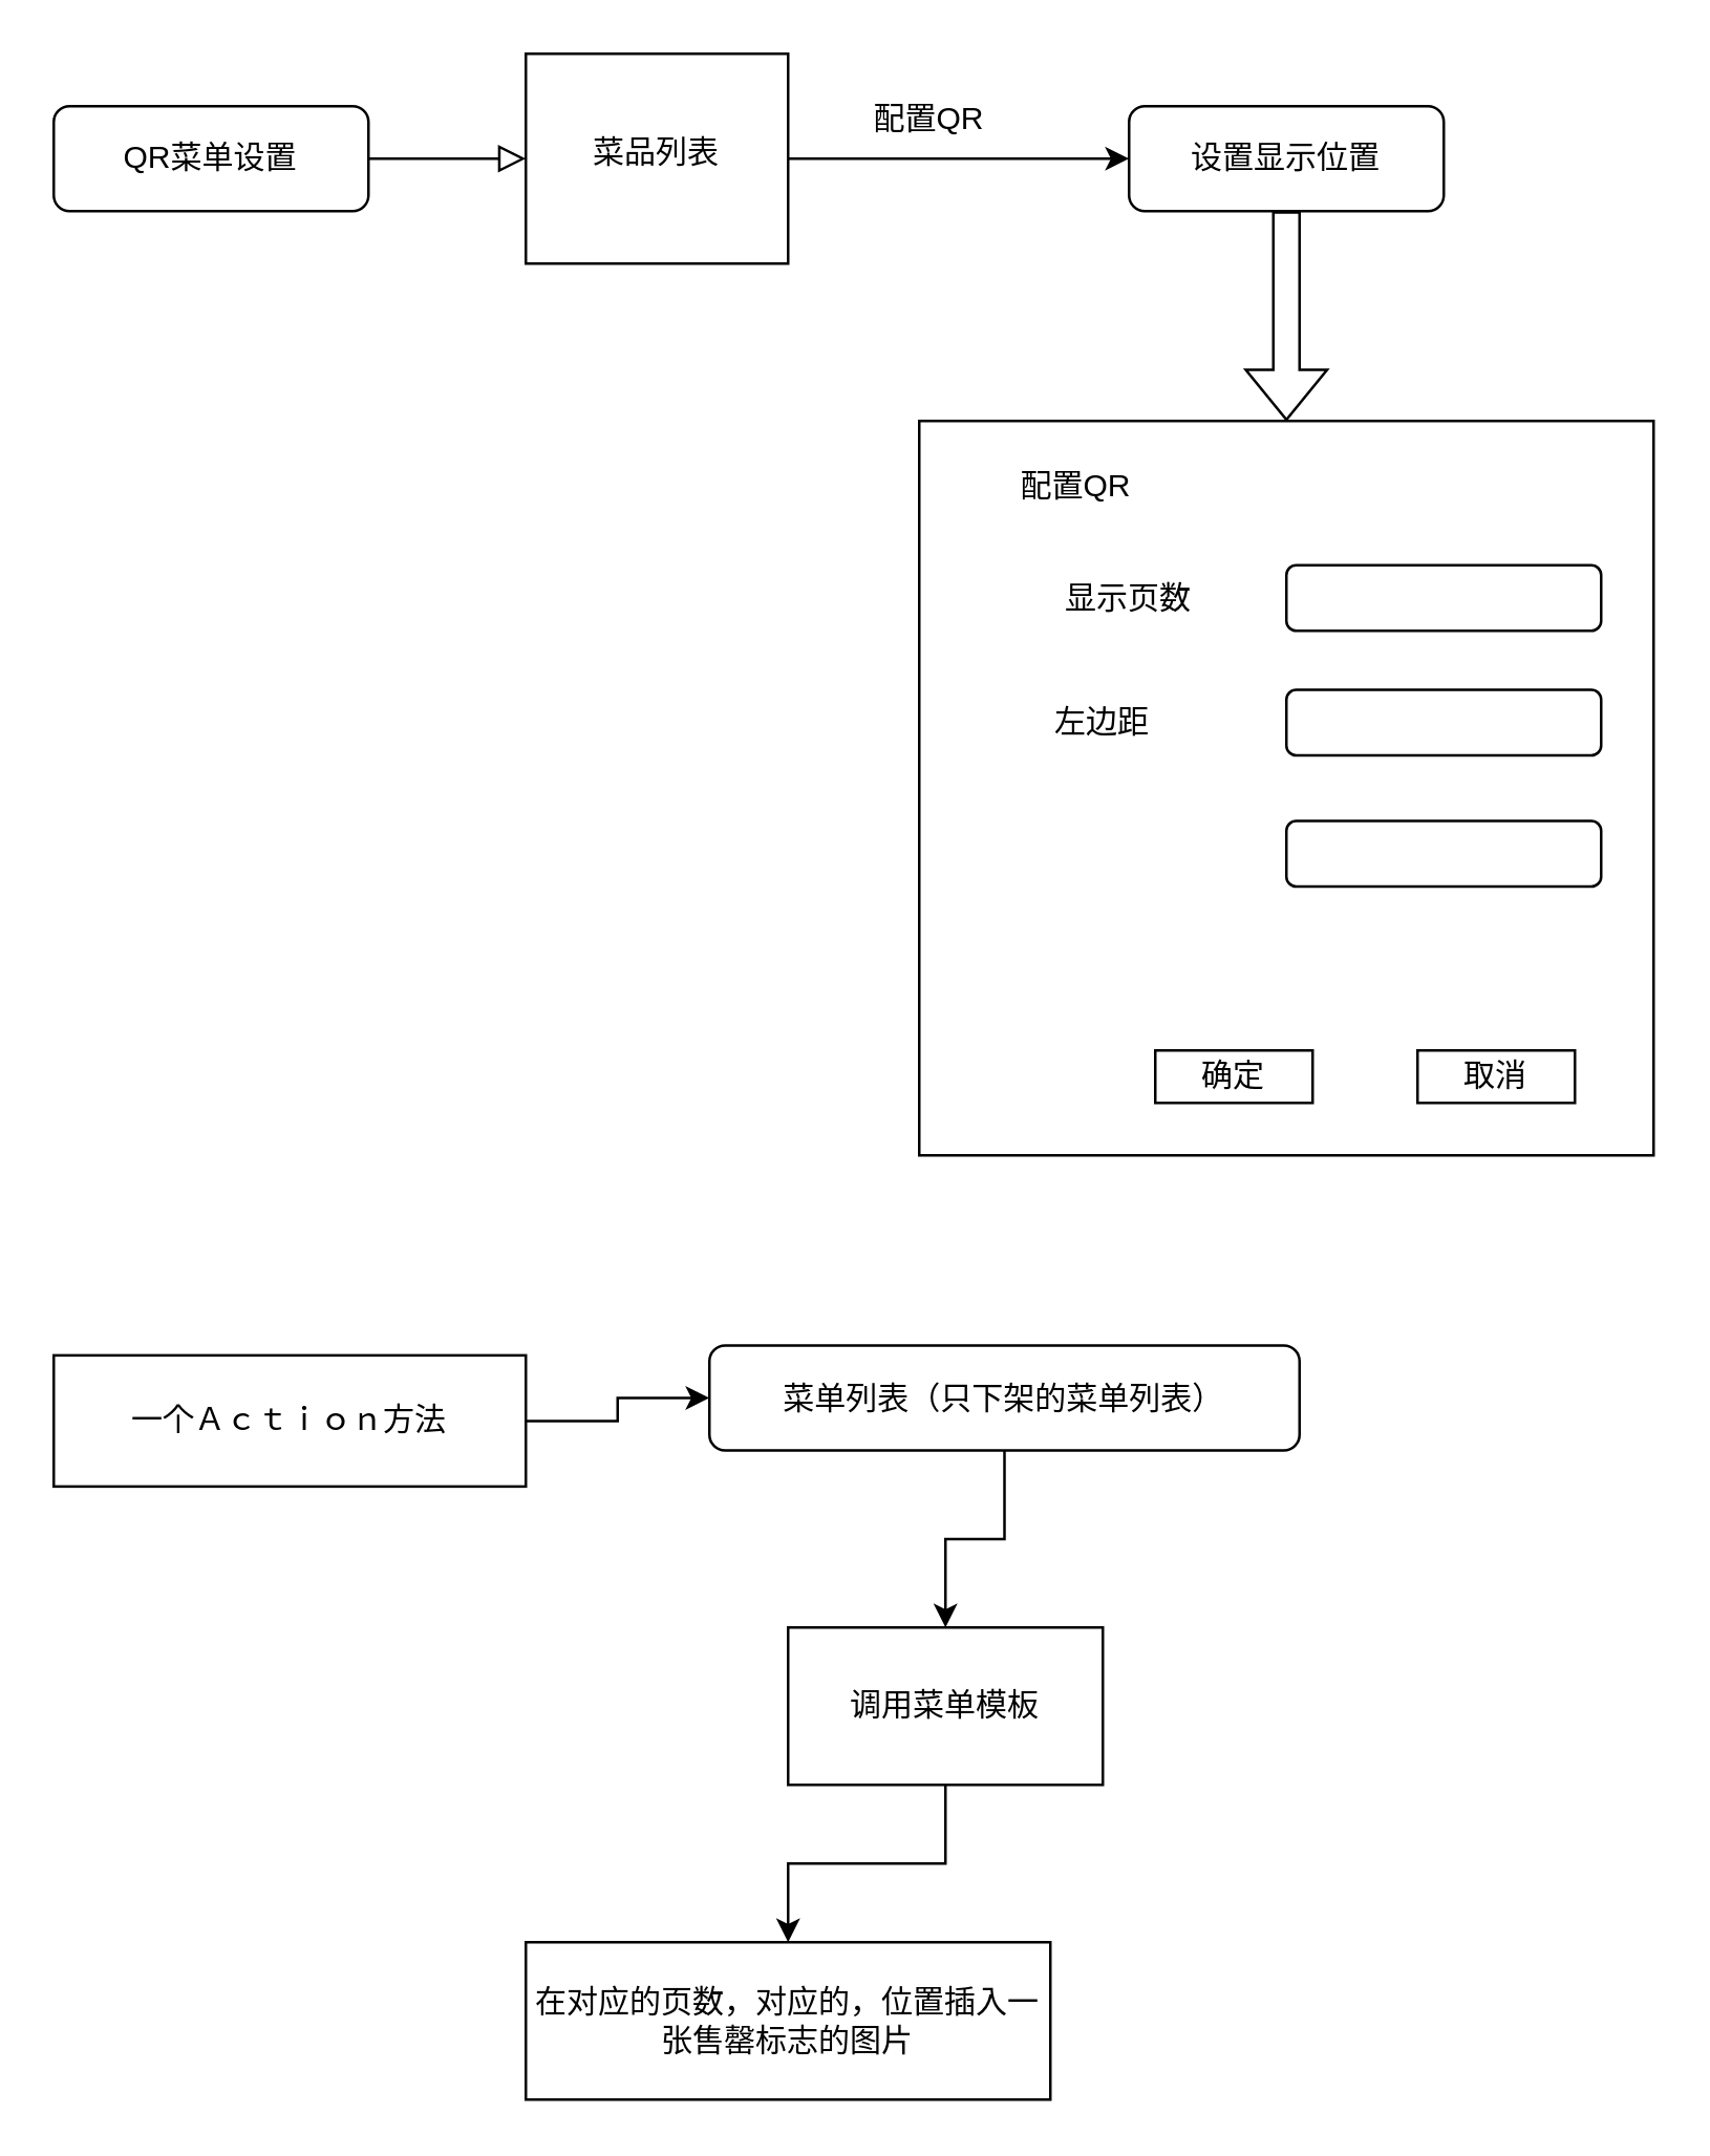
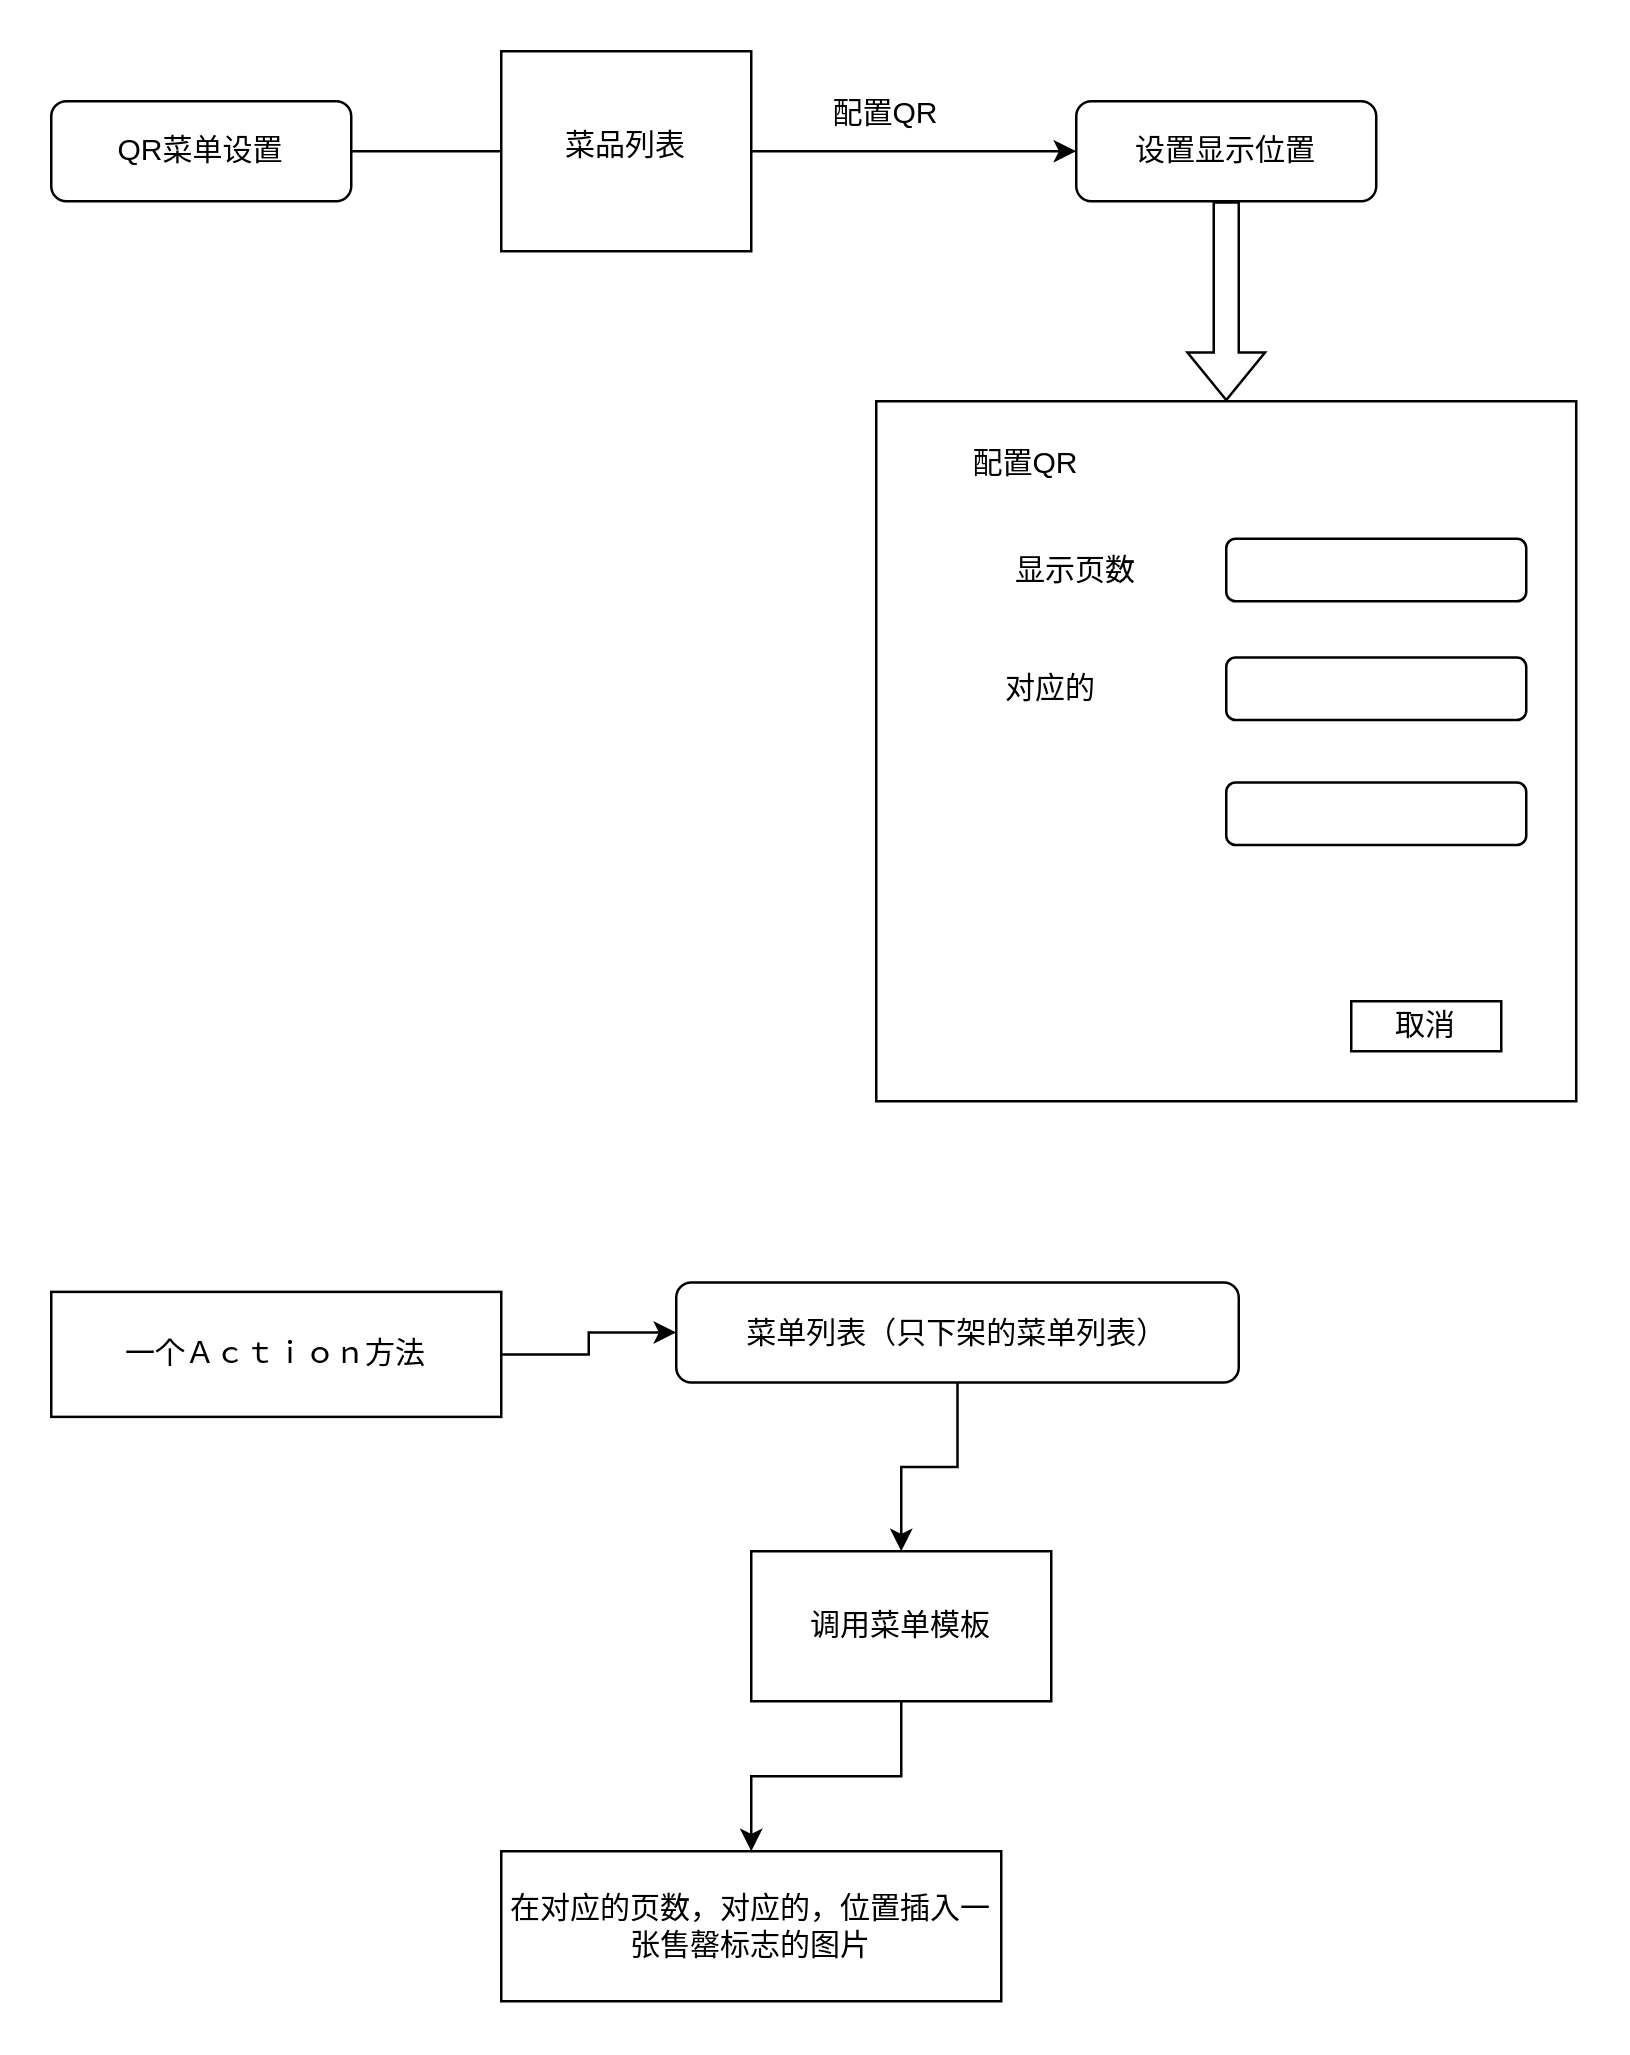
- <mxCell id="2" value="" style="rounded=0;html=1;jettySize=auto;orthogonalLoop=1;fontSize=11;endArrow=block;endFill=0;endSize=8;strokeWidth=1;shadow=0;labelBackgroundColor=none;edgeStyle=orthogonalEdgeStyle;" parent="1" source="3" target="4" edge="1"><mxGeometry relative="1" as="geometry" /></mxCell>
+ <mxCell id="2" value="" style="rounded=0;html=1;jettySize=auto;orthogonalLoop=1;fontSize=11;endArrow=none;endFill=0;endSize=8;strokeWidth=1;shadow=0;labelBackgroundColor=none;edgeStyle=orthogonalEdgeStyle;" parent="1" source="3" target="4" edge="1"><mxGeometry relative="1" as="geometry" /></mxCell>
- <mxCell id="12" value="左边距" style="text;html=1;strokeColor=none;fillColor=none;align=center;verticalAlign=middle;whiteSpace=wrap;rounded=0;" vertex="1" parent="1"><mxGeometry x="390" y="260" width="60" height="30" as="geometry" /></mxCell>
+ <mxCell id="12" value="对应的" style="text;html=1;strokeColor=none;fillColor=none;align=center;verticalAlign=middle;whiteSpace=wrap;rounded=0;" vertex="1" parent="1"><mxGeometry x="390" y="260" width="60" height="30" as="geometry" /></mxCell>
- <mxCell id="15" value="确定" style="rounded=0;whiteSpace=wrap;html=1;" vertex="1" parent="1"><mxGeometry x="440" y="400" width="60" height="20" as="geometry" /></mxCell>
